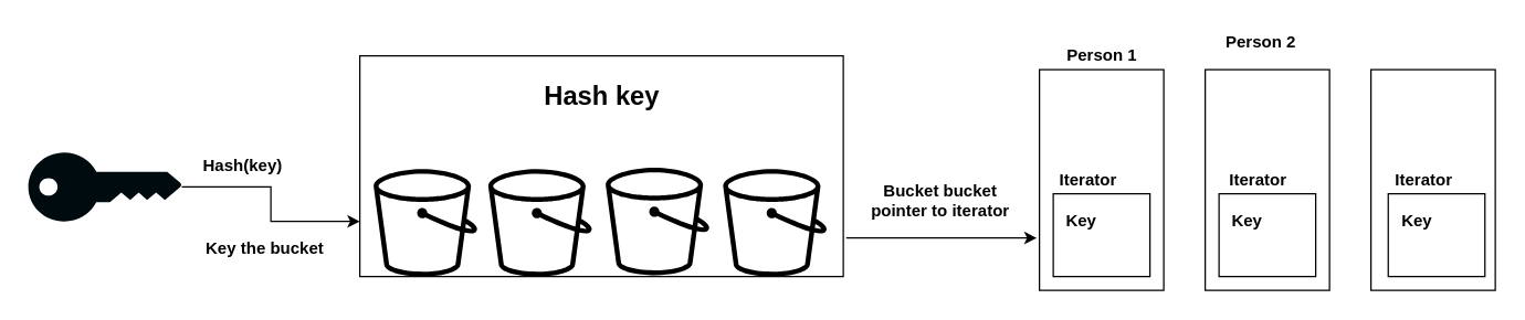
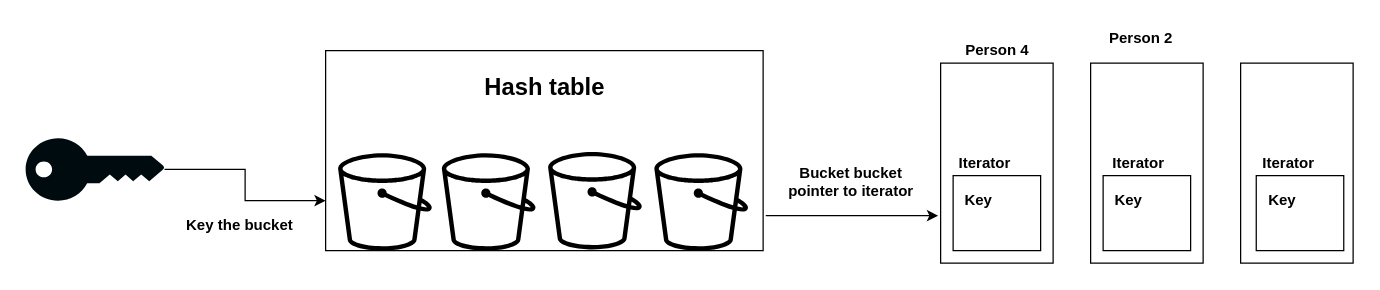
- <mxCell id="8" value="Person 1" style="text;html=1;resizable=0;autosize=1;align=center;verticalAlign=middle;points=[];fillColor=none;strokeColor=none;rounded=0;fontStyle=1" parent="1" vertex="1"><mxGeometry x="762" y="30" width="70" height="20" as="geometry" /></mxCell>
+ <mxCell id="8" value="Person 4" style="text;html=1;resizable=0;autosize=1;align=center;verticalAlign=middle;points=[];fillColor=none;strokeColor=none;rounded=0;fontStyle=1" parent="1" vertex="1"><mxGeometry x="762" y="30" width="70" height="20" as="geometry" /></mxCell>
- <mxCell id="3" value="&lt;font style=&quot;font-size: 19px&quot;&gt;&lt;b&gt;Hash key&lt;/b&gt;&lt;/font&gt;" style="text;html=1;resizable=0;autosize=1;align=center;verticalAlign=middle;points=[];fillColor=none;strokeColor=none;rounded=0;" parent="1" vertex="1"><mxGeometry x="380" y="60" width="110" height="20" as="geometry" /></mxCell>
+ <mxCell id="3" value="&lt;font style=&quot;font-size: 19px&quot;&gt;&lt;b&gt;Hash table&lt;/b&gt;&lt;/font&gt;" style="text;html=1;resizable=0;autosize=1;align=center;verticalAlign=middle;points=[];fillColor=none;strokeColor=none;rounded=0;" parent="1" vertex="1"><mxGeometry x="380" y="60" width="110" height="20" as="geometry" /></mxCell>
- <mxCell id="25" value="Hash(key)" style="text;html=1;resizable=0;autosize=1;align=center;verticalAlign=middle;points=[];fillColor=none;strokeColor=none;rounded=0;fontStyle=1" parent="1" vertex="1"><mxGeometry x="140" y="110" width="70" height="20" as="geometry" /></mxCell>
